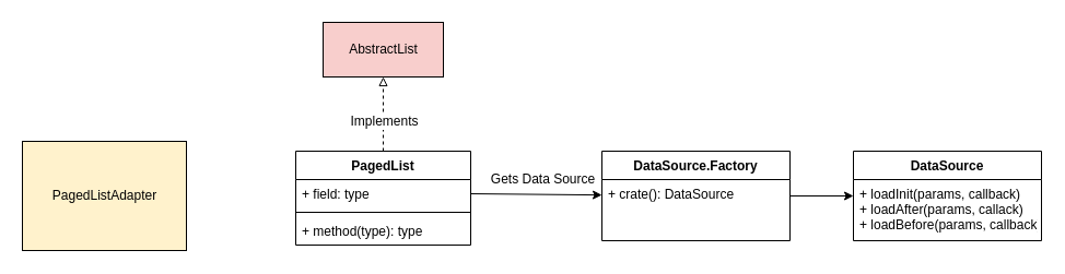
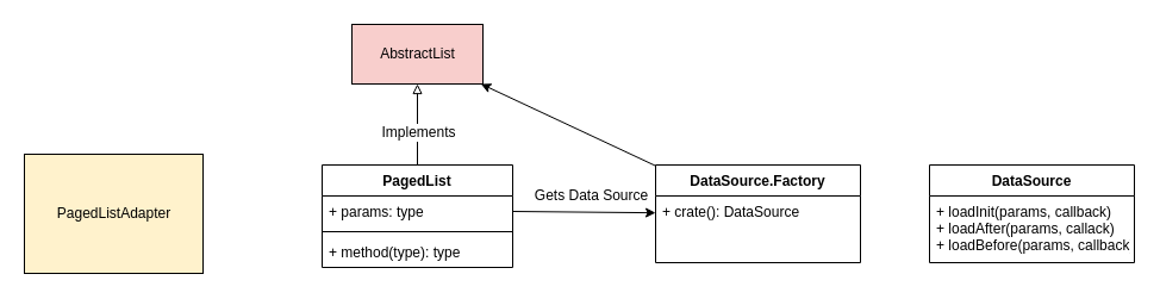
- <mxCell id="6" style="rounded=0;orthogonalLoop=1;jettySize=auto;html=1;entryX=0.5;entryY=1;entryDx=0;entryDy=0;endArrow=block;endFill=0;dashed=1;" parent="1" source="8" target="12" edge="1"><mxGeometry relative="1" as="geometry" /></mxCell>
+ <mxCell id="6" style="rounded=0;orthogonalLoop=1;jettySize=auto;html=1;entryX=0.5;entryY=1;entryDx=0;entryDy=0;endArrow=block;endFill=0;dashed=0;" parent="1" source="8" target="12" edge="1"><mxGeometry relative="1" as="geometry" /></mxCell>
- <mxCell id="9" value="+ field: type" style="text;strokeColor=none;fillColor=none;align=left;verticalAlign=top;spacingLeft=4;spacingRight=4;overflow=hidden;rotatable=0;points=[[0,0.5],[1,0.5]];portConstraint=eastwest;" parent="8" vertex="1"><mxGeometry y="26" width="160" height="26" as="geometry" /></mxCell>
+ <mxCell id="9" value="+ params: type" style="text;strokeColor=none;fillColor=none;align=left;verticalAlign=top;spacingLeft=4;spacingRight=4;overflow=hidden;rotatable=0;points=[[0,0.5],[1,0.5]];portConstraint=eastwest;" parent="8" vertex="1"><mxGeometry y="26" width="160" height="26" as="geometry" /></mxCell>
- <mxCell id="16" style="edgeStyle=none;rounded=0;orthogonalLoop=1;jettySize=auto;html=1;endArrow=classic;endFill=1;" parent="1" source="4" target="2" edge="1"><mxGeometry relative="1" as="geometry" /></mxCell>
+ <mxCell id="16" style="edgeStyle=none;rounded=0;orthogonalLoop=1;jettySize=auto;html=1;endArrow=classic;endFill=1;" parent="1" source="4" target="12" edge="1"><mxGeometry relative="1" as="geometry" /></mxCell>
